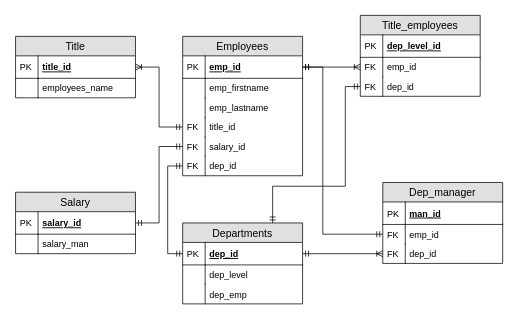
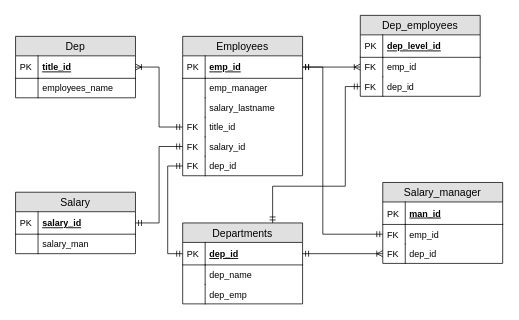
- <mxCell id="34" value="Title_employees" style="swimlane;fontStyle=0;childLayout=stackLayout;horizontal=1;startSize=26;fillColor=#e0e0e0;horizontalStack=0;resizeParent=1;resizeParentMax=0;resizeLast=0;collapsible=1;marginBottom=0;swimlaneFillColor=#ffffff;align=center;fontSize=14;" vertex="1" parent="1"><mxGeometry x="480" y="20" width="160" height="108" as="geometry" /></mxCell>
+ <mxCell id="34" value="Dep_employees" style="swimlane;fontStyle=0;childLayout=stackLayout;horizontal=1;startSize=26;fillColor=#e0e0e0;horizontalStack=0;resizeParent=1;resizeParentMax=0;resizeLast=0;collapsible=1;marginBottom=0;swimlaneFillColor=#ffffff;align=center;fontSize=14;" vertex="1" parent="1"><mxGeometry x="480" y="20" width="160" height="108" as="geometry" /></mxCell>
- <mxCell id="29" value="Title" style="swimlane;fontStyle=0;childLayout=stackLayout;horizontal=1;startSize=26;fillColor=#e0e0e0;horizontalStack=0;resizeParent=1;resizeParentMax=0;resizeLast=0;collapsible=1;marginBottom=0;swimlaneFillColor=#ffffff;align=center;fontSize=14;" vertex="1" parent="1"><mxGeometry x="20" y="48" width="160" height="82" as="geometry" /></mxCell>
+ <mxCell id="29" value="Dep" style="swimlane;fontStyle=0;childLayout=stackLayout;horizontal=1;startSize=26;fillColor=#e0e0e0;horizontalStack=0;resizeParent=1;resizeParentMax=0;resizeLast=0;collapsible=1;marginBottom=0;swimlaneFillColor=#ffffff;align=center;fontSize=14;" vertex="1" parent="1"><mxGeometry x="20" y="48" width="160" height="82" as="geometry" /></mxCell>
- <mxCell id="12" value="emp_firstname" style="shape=partialRectangle;top=0;left=0;right=0;bottom=0;align=left;verticalAlign=top;fillColor=none;spacingLeft=34;spacingRight=4;overflow=hidden;rotatable=0;points=[[0,0.5],[1,0.5]];portConstraint=eastwest;dropTarget=0;fontSize=12;" vertex="1" parent="9"><mxGeometry y="56" width="160" height="26" as="geometry" /></mxCell>
+ <mxCell id="12" value="emp_manager" style="shape=partialRectangle;top=0;left=0;right=0;bottom=0;align=left;verticalAlign=top;fillColor=none;spacingLeft=34;spacingRight=4;overflow=hidden;rotatable=0;points=[[0,0.5],[1,0.5]];portConstraint=eastwest;dropTarget=0;fontSize=12;" vertex="1" parent="9"><mxGeometry y="56" width="160" height="26" as="geometry" /></mxCell>
- <mxCell id="14" value="emp_lastname" style="shape=partialRectangle;top=0;left=0;right=0;bottom=0;align=left;verticalAlign=top;fillColor=none;spacingLeft=34;spacingRight=4;overflow=hidden;rotatable=0;points=[[0,0.5],[1,0.5]];portConstraint=eastwest;dropTarget=0;fontSize=12;" vertex="1" parent="9"><mxGeometry y="82" width="160" height="26" as="geometry" /></mxCell>
+ <mxCell id="14" value="salary_lastname" style="shape=partialRectangle;top=0;left=0;right=0;bottom=0;align=left;verticalAlign=top;fillColor=none;spacingLeft=34;spacingRight=4;overflow=hidden;rotatable=0;points=[[0,0.5],[1,0.5]];portConstraint=eastwest;dropTarget=0;fontSize=12;" vertex="1" parent="9"><mxGeometry y="82" width="160" height="26" as="geometry" /></mxCell>
- <mxCell id="22" value="Dep_manager" style="swimlane;fontStyle=0;childLayout=stackLayout;horizontal=1;startSize=26;fillColor=#e0e0e0;horizontalStack=0;resizeParent=1;resizeParentMax=0;resizeLast=0;collapsible=1;marginBottom=0;swimlaneFillColor=#ffffff;align=center;fontSize=14;" vertex="1" parent="1"><mxGeometry x="510" y="243" width="160" height="108" as="geometry" /></mxCell>
+ <mxCell id="22" value="Salary_manager" style="swimlane;fontStyle=0;childLayout=stackLayout;horizontal=1;startSize=26;fillColor=#e0e0e0;horizontalStack=0;resizeParent=1;resizeParentMax=0;resizeLast=0;collapsible=1;marginBottom=0;swimlaneFillColor=#ffffff;align=center;fontSize=14;" vertex="1" parent="1"><mxGeometry x="510" y="243" width="160" height="108" as="geometry" /></mxCell>
- <mxCell id="5" value="dep_level" style="shape=partialRectangle;top=0;left=0;right=0;bottom=0;align=left;verticalAlign=top;fillColor=none;spacingLeft=34;spacingRight=4;overflow=hidden;rotatable=0;points=[[0,0.5],[1,0.5]];portConstraint=eastwest;dropTarget=0;fontSize=12;" vertex="1" parent="2"><mxGeometry y="56" width="160" height="26" as="geometry" /></mxCell>
+ <mxCell id="5" value="dep_name" style="shape=partialRectangle;top=0;left=0;right=0;bottom=0;align=left;verticalAlign=top;fillColor=none;spacingLeft=34;spacingRight=4;overflow=hidden;rotatable=0;points=[[0,0.5],[1,0.5]];portConstraint=eastwest;dropTarget=0;fontSize=12;" vertex="1" parent="2"><mxGeometry y="56" width="160" height="26" as="geometry" /></mxCell>
